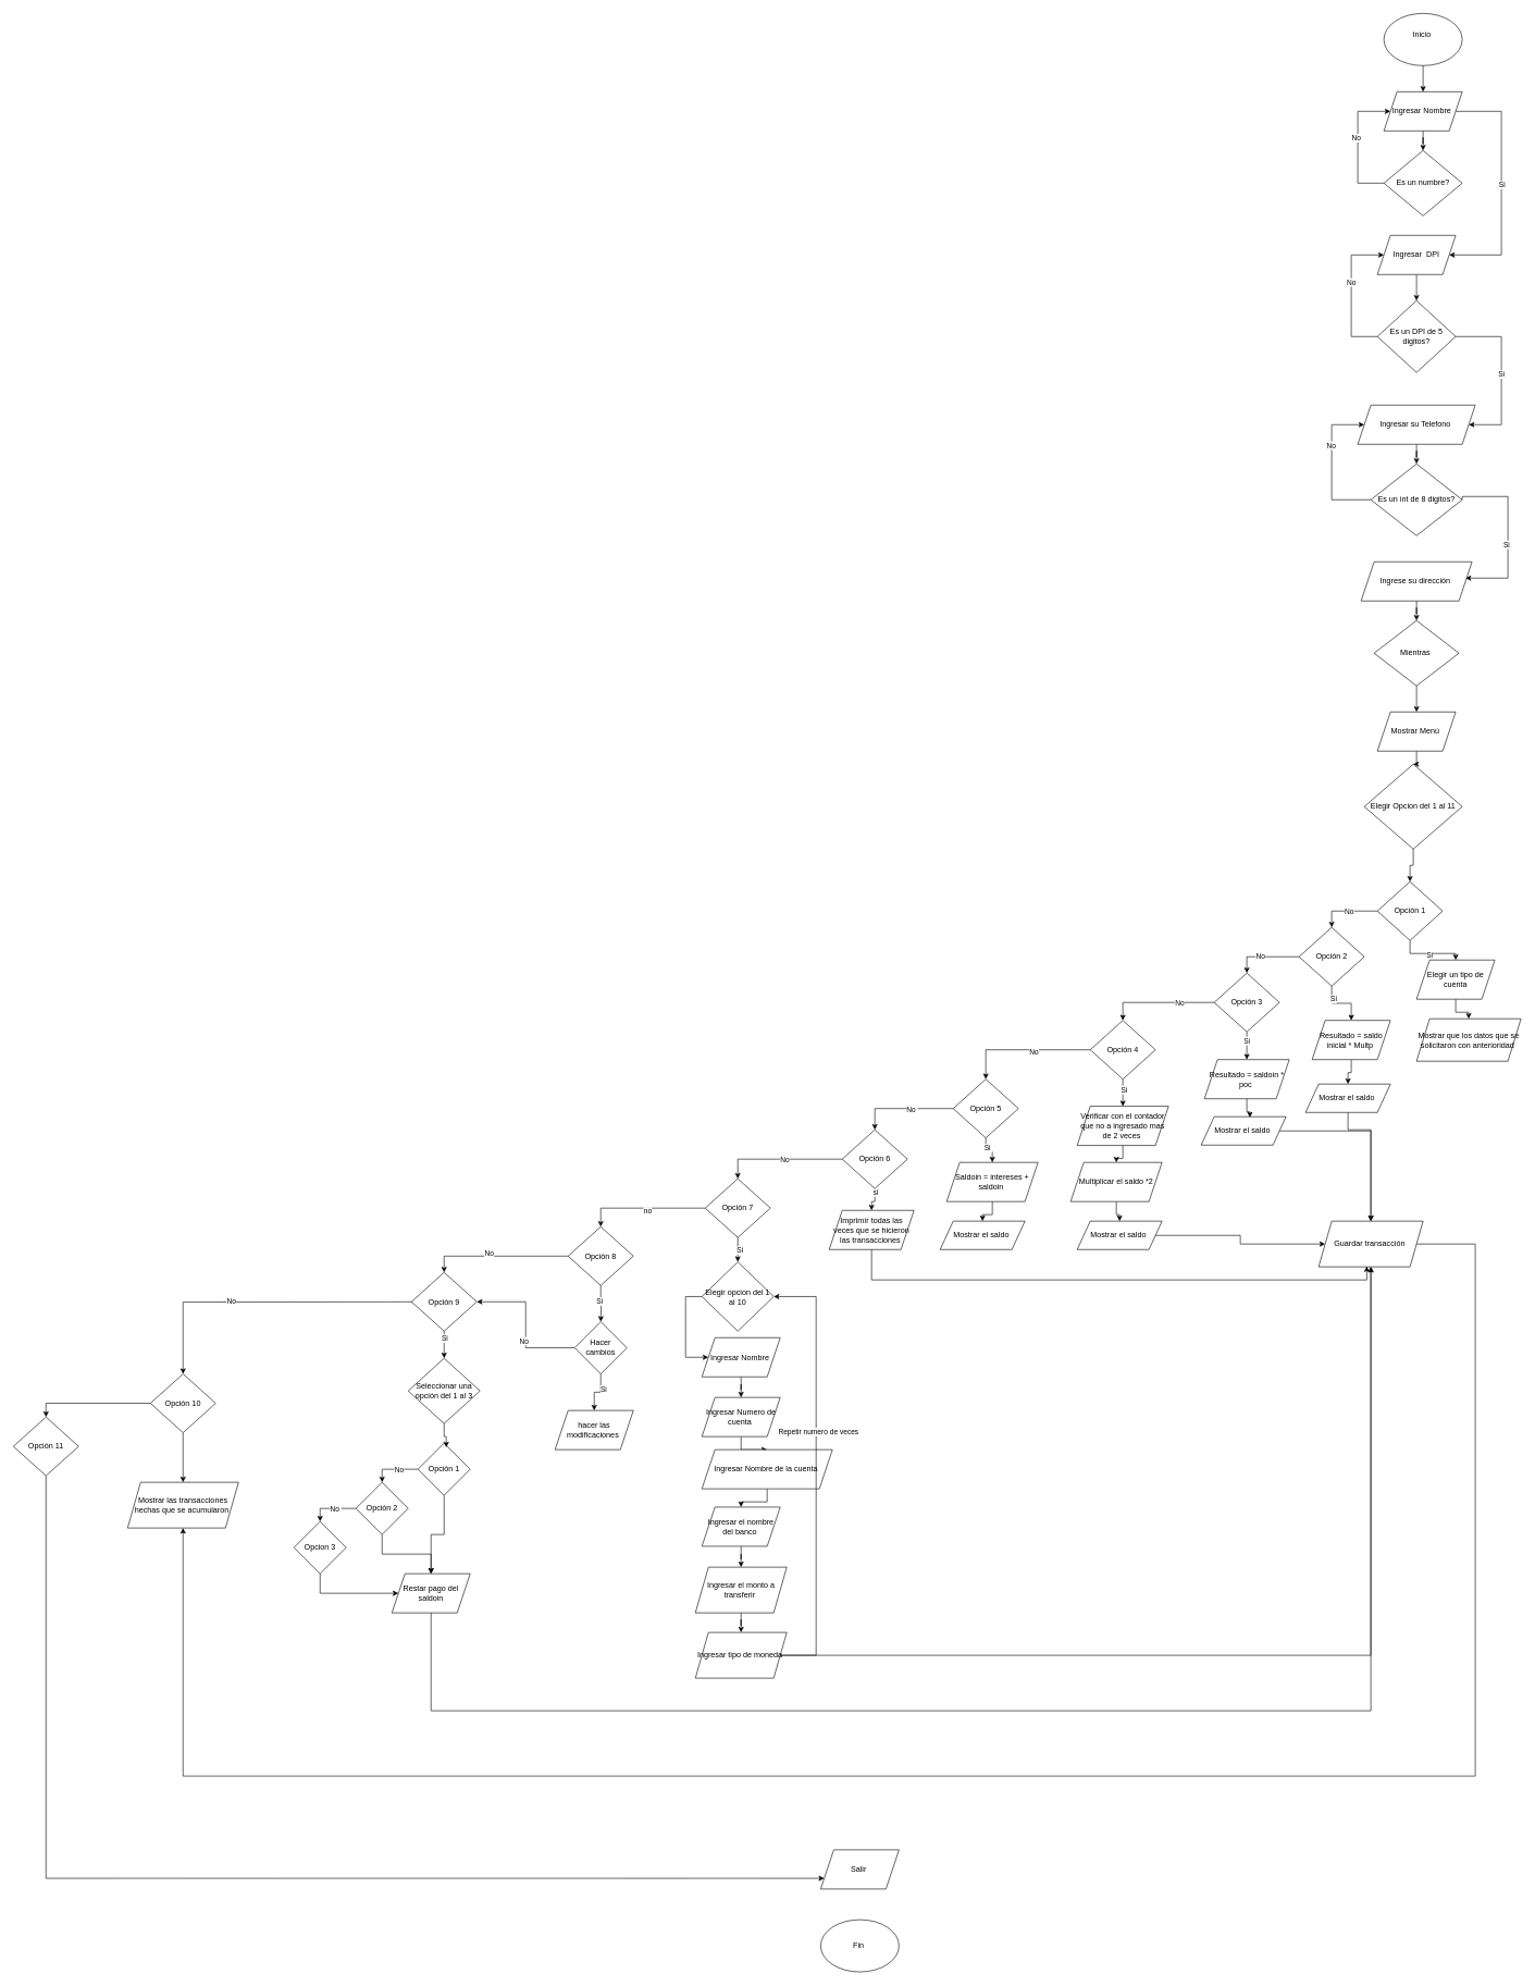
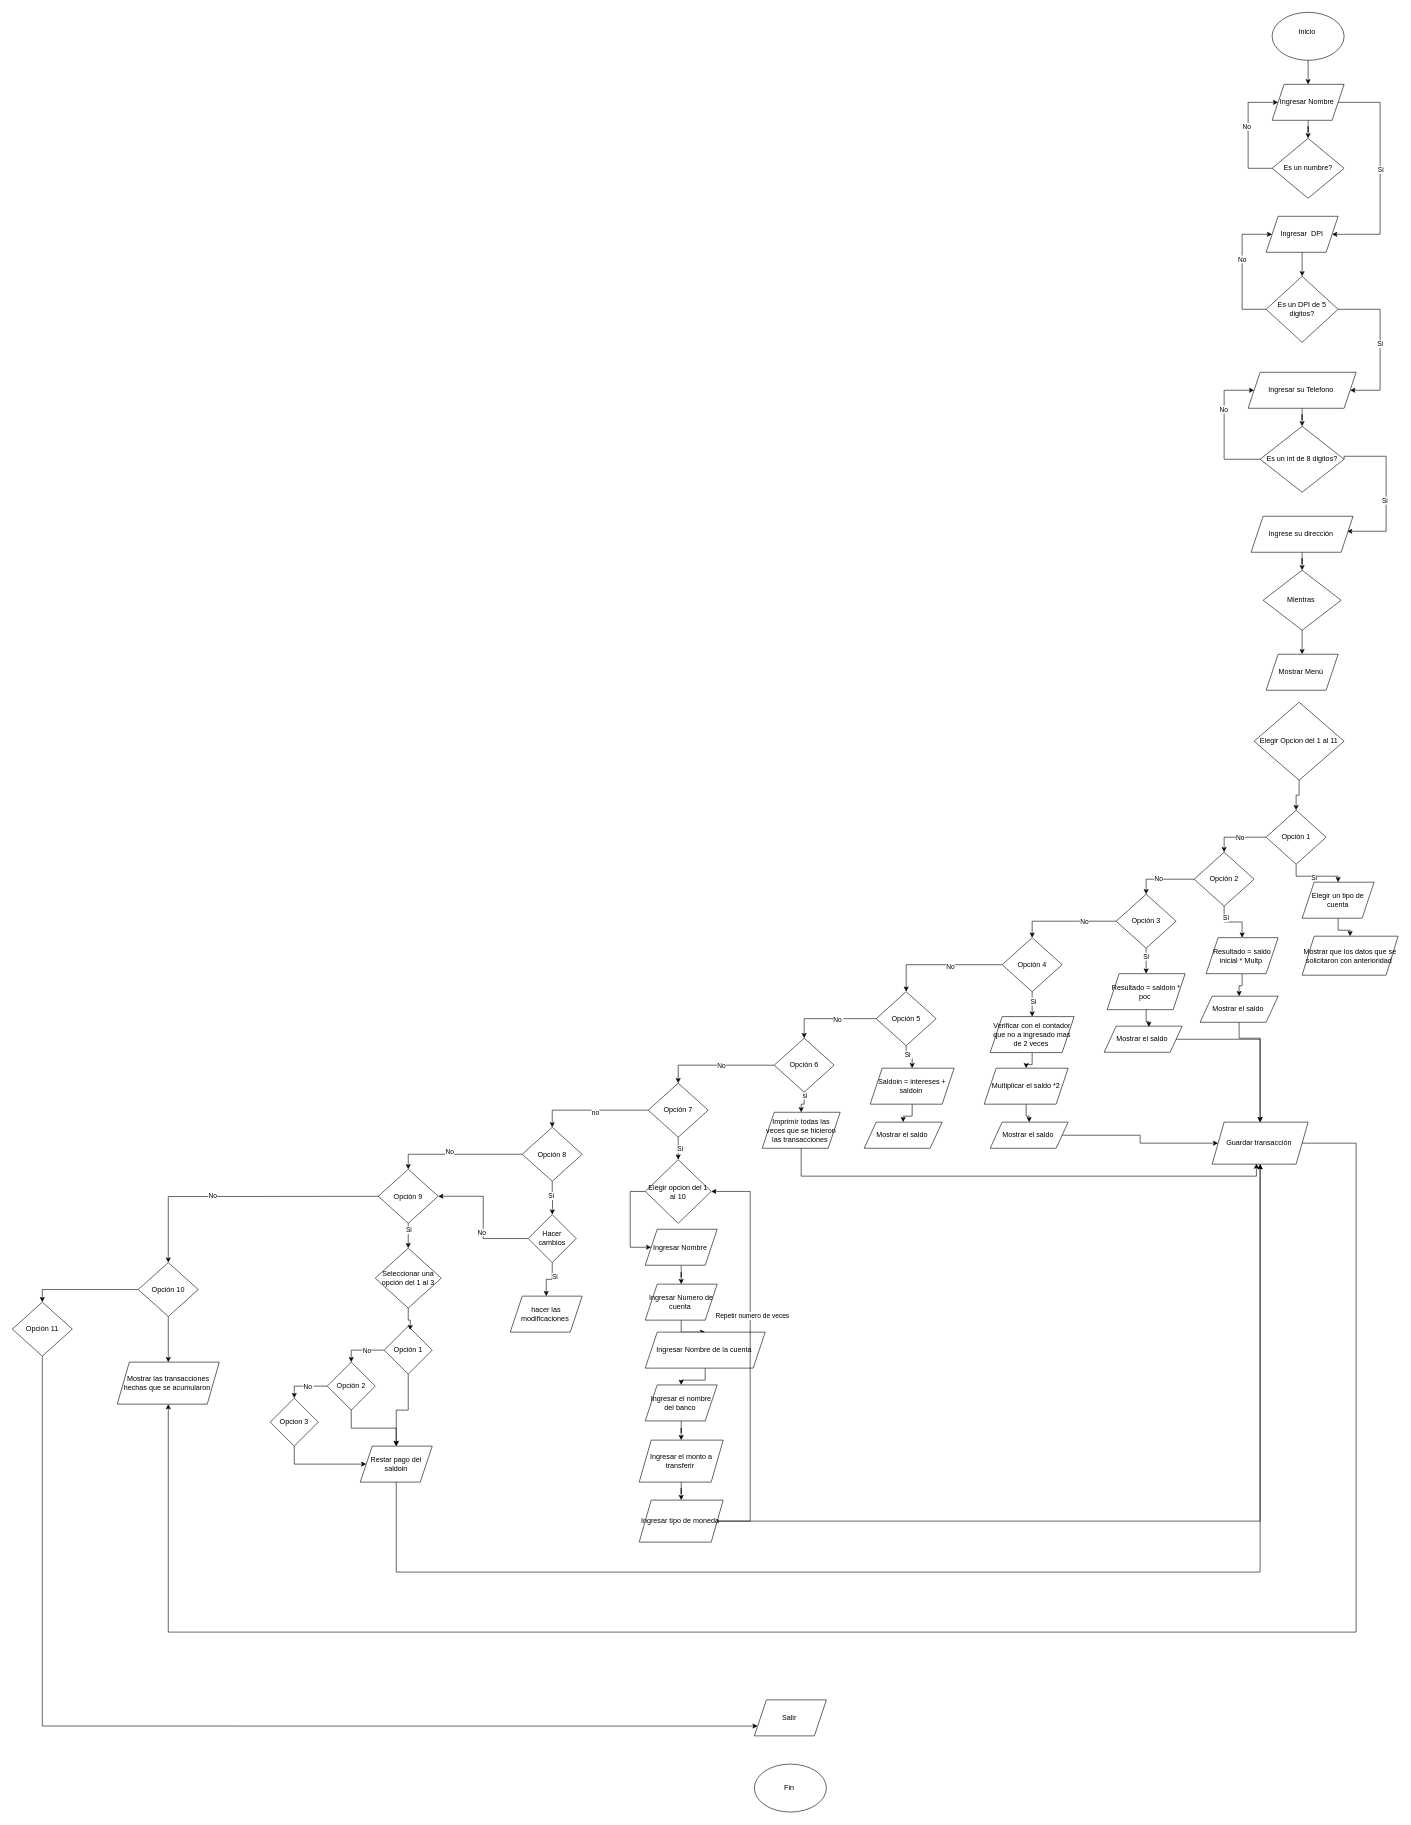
- <mxCell id="28" style="edgeStyle=orthogonalEdgeStyle;rounded=0;orthogonalLoop=1;jettySize=auto;html=1;" edge="1" parent="1" source="29" target="31"><mxGeometry relative="1" as="geometry" /></mxCell>
